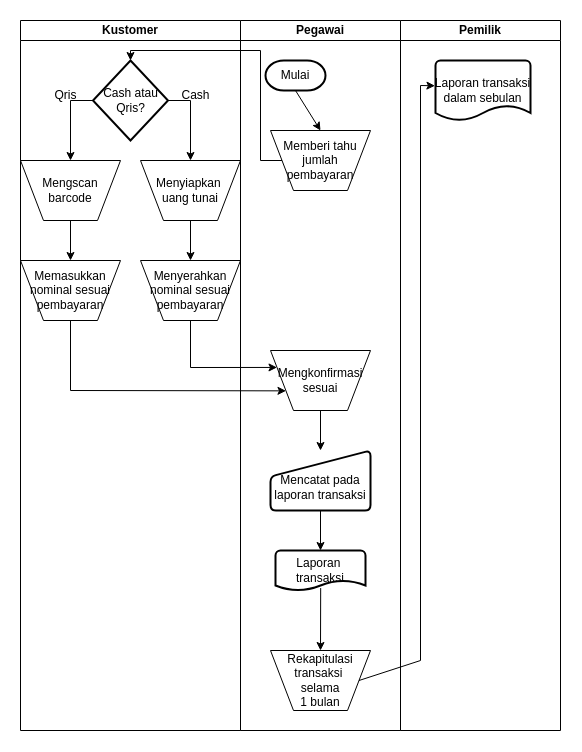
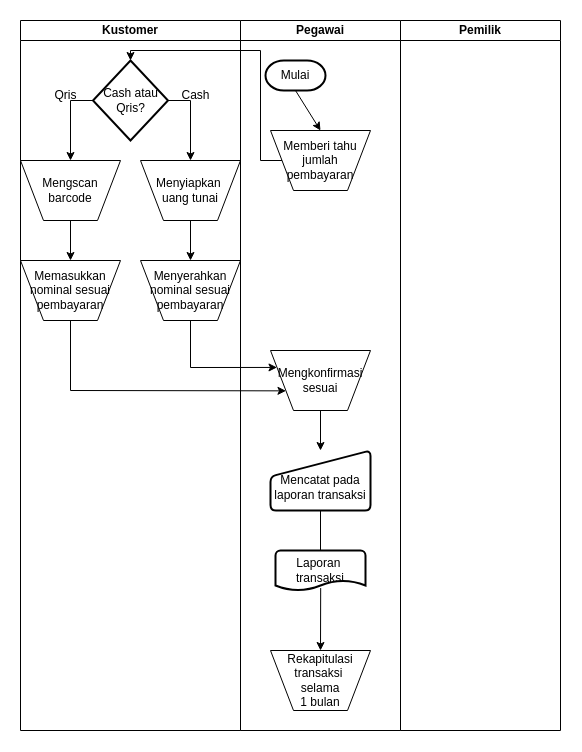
- <mxCell id="26" value="Laporan&amp;nbsp;&lt;span style=&quot;background-color: transparent; color: light-dark(rgb(0, 0, 0), rgb(255, 255, 255));&quot;&gt;transaksi&lt;/span&gt;&lt;div&gt;dalam sebulan&lt;/div&gt;" style="strokeWidth=2;html=1;shape=mxgraph.flowchart.document2;whiteSpace=wrap;size=0.25;" vertex="1" parent="25"><mxGeometry x="35" y="40" width="95" height="60" as="geometry" /></mxCell>
- <mxCell id="30" value="" style="endArrow=classic;html=1;rounded=0;exitX=1;exitY=0.5;exitDx=0;exitDy=0;entryX=-0.006;entryY=0.421;entryDx=0;entryDy=0;entryPerimeter=0;" edge="1" parent="1" source="22" target="26"><mxGeometry width="50" height="50" relative="1" as="geometry"><mxPoint x="330" y="598" as="sourcePoint" /><mxPoint x="330" y="640" as="targetPoint" /><Array as="points"><mxPoint x="420" y="660" /><mxPoint x="420" y="85" /></Array></mxGeometry></mxCell>
- <mxCell id="23" value="" style="endArrow=classic;html=1;rounded=0;exitX=0.5;exitY=1;exitDx=0;exitDy=0;entryX=0.5;entryY=0;entryDx=0;entryDy=0;entryPerimeter=0;" edge="1" parent="14" source="19" target="21"><mxGeometry width="50" height="50" relative="1" as="geometry"><mxPoint x="90" y="400" as="sourcePoint" /><mxPoint x="90" y="440" as="targetPoint" /></mxGeometry></mxCell>
+ <mxCell id="23" value="" style="endArrow=none;html=1;rounded=0;exitX=0.5;exitY=1;exitDx=0;exitDy=0;entryX=0.5;entryY=0;entryDx=0;entryDy=0;entryPerimeter=0;" edge="1" parent="14" source="19" target="21"><mxGeometry width="50" height="50" relative="1" as="geometry"><mxPoint x="90" y="400" as="sourcePoint" /><mxPoint x="90" y="440" as="targetPoint" /></mxGeometry></mxCell>
